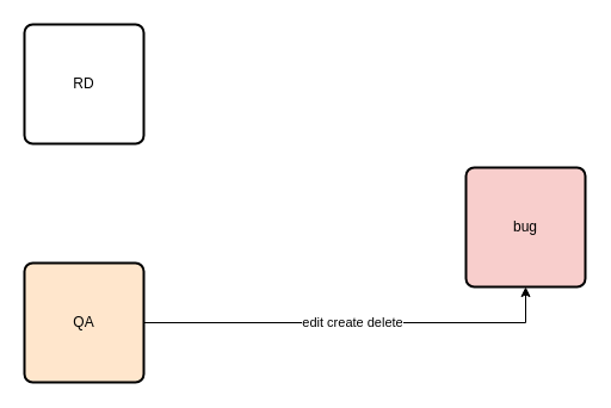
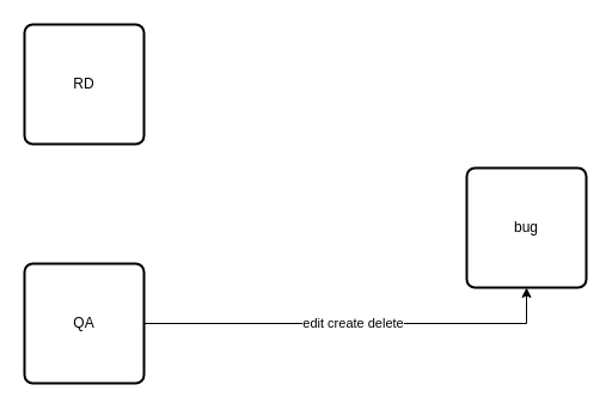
- <mxCell id="5" value="bug" style="rounded=1;whiteSpace=wrap;html=1;absoluteArcSize=1;arcSize=14;strokeWidth=2;fillColor=#f8cecc;" vertex="1" parent="1"><mxGeometry x="390" y="140" width="100" height="100" as="geometry" /></mxCell>
+ <mxCell id="5" value="bug" style="rounded=1;whiteSpace=wrap;html=1;absoluteArcSize=1;arcSize=14;strokeWidth=2;" vertex="1" parent="1"><mxGeometry x="390" y="140" width="100" height="100" as="geometry" /></mxCell>
- <mxCell id="4" value="QA" style="rounded=1;whiteSpace=wrap;html=1;absoluteArcSize=1;arcSize=14;strokeWidth=2;fillColor=#ffe6cc;" vertex="1" parent="1"><mxGeometry x="20" y="220" width="100" height="100" as="geometry" /></mxCell>
+ <mxCell id="4" value="QA" style="rounded=1;whiteSpace=wrap;html=1;absoluteArcSize=1;arcSize=14;strokeWidth=2;" vertex="1" parent="1"><mxGeometry x="20" y="220" width="100" height="100" as="geometry" /></mxCell>
